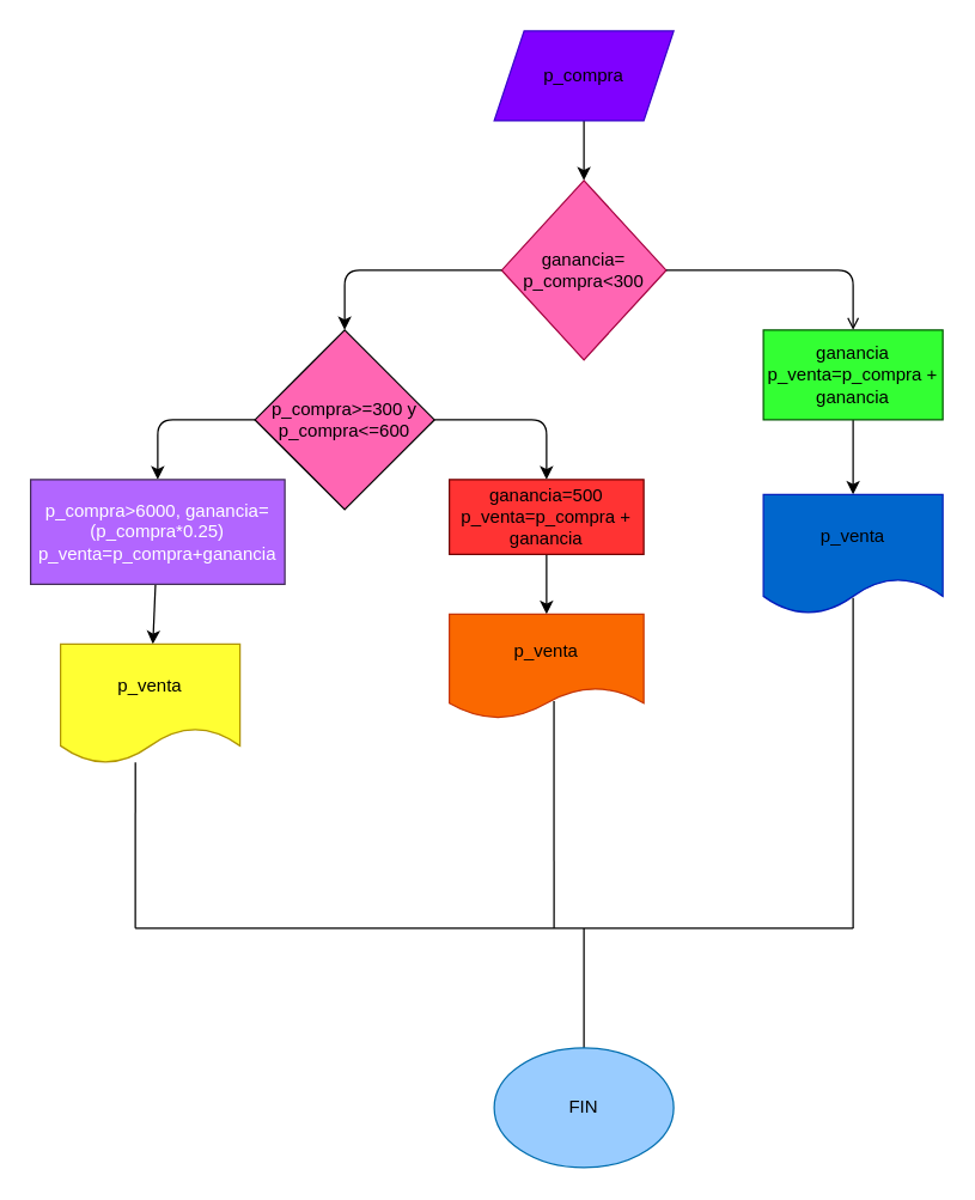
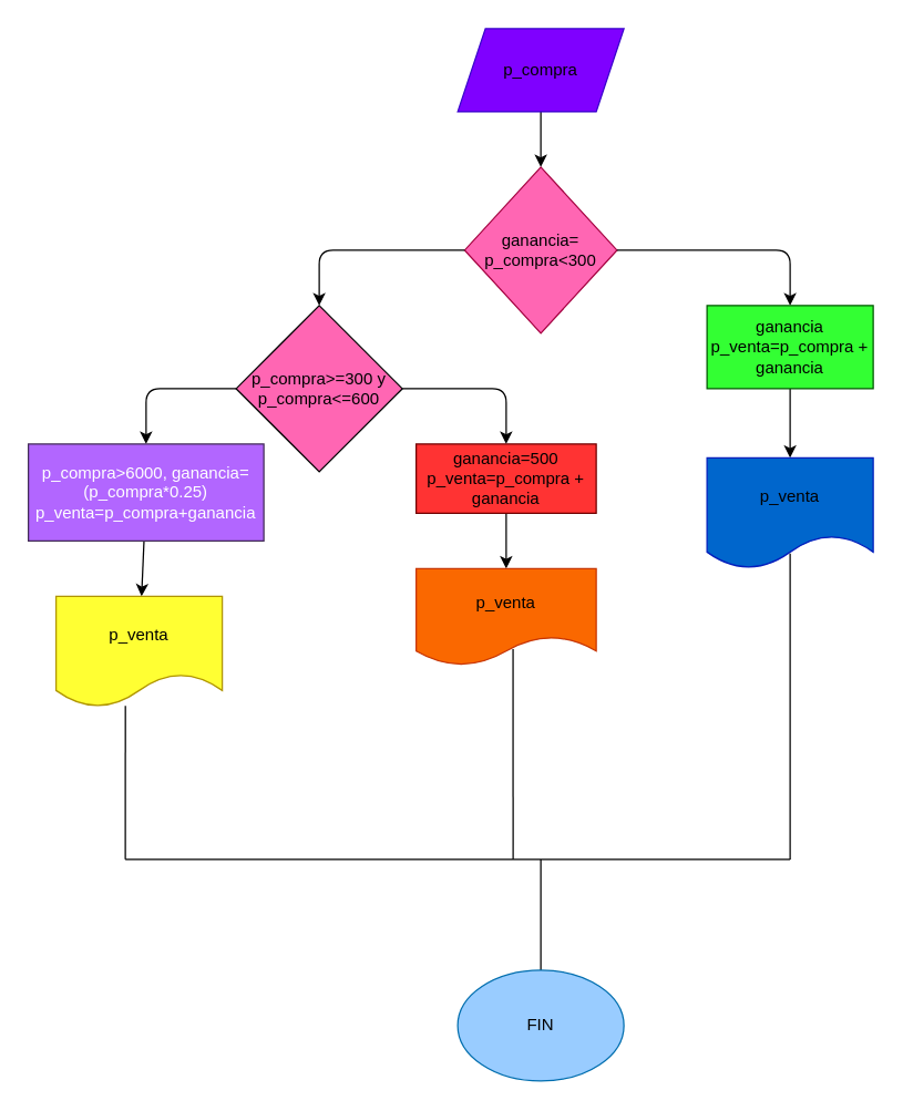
- <mxCell id="5" value="" style="endArrow=open;html=1;exitX=1;exitY=0.5;exitDx=0;exitDy=0;entryX=0.5;entryY=0;entryDx=0;entryDy=0;" edge="1" parent="1" source="4" target="9"><mxGeometry width="50" height="50" relative="1" as="geometry"><mxPoint x="440" y="170" as="sourcePoint" /><mxPoint x="570" y="200" as="targetPoint" /><Array as="points"><mxPoint x="570" y="180" /></Array></mxGeometry></mxCell>
+ <mxCell id="5" value="" style="endArrow=classic;html=1;exitX=1;exitY=0.5;exitDx=0;exitDy=0;entryX=0.5;entryY=0;entryDx=0;entryDy=0;" edge="1" parent="1" source="4" target="9"><mxGeometry width="50" height="50" relative="1" as="geometry"><mxPoint x="440" y="170" as="sourcePoint" /><mxPoint x="570" y="200" as="targetPoint" /><Array as="points"><mxPoint x="570" y="180" /></Array></mxGeometry></mxCell>
